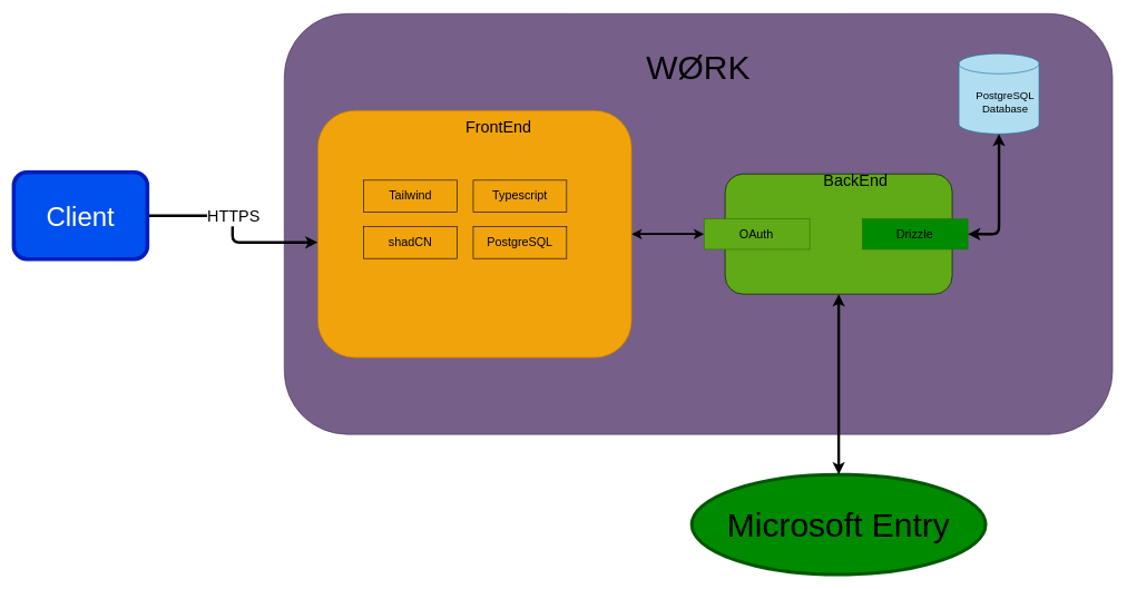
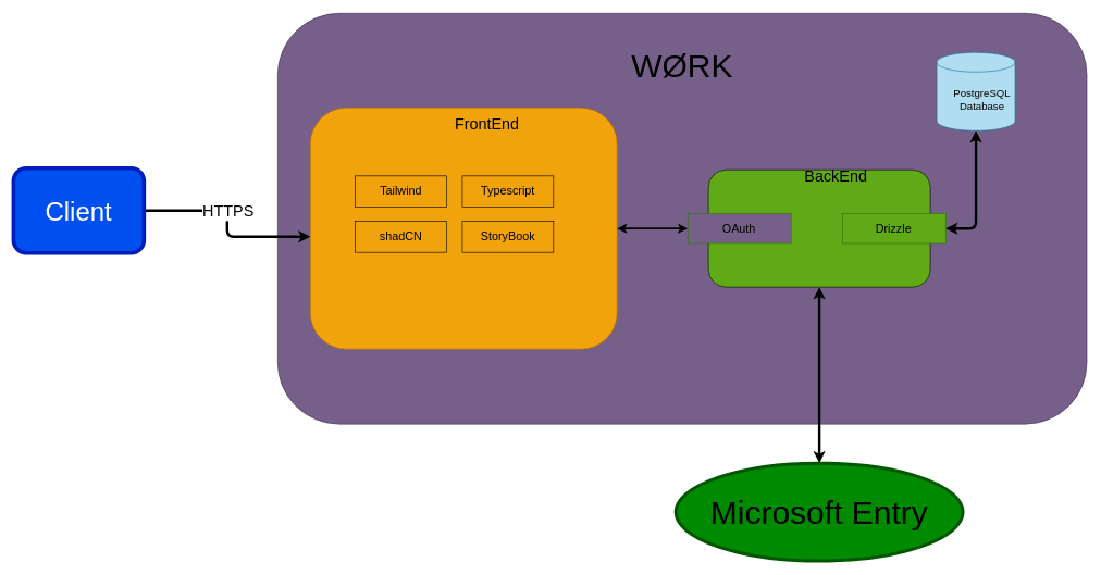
- <mxCell id="25" value="&lt;font style=&quot;color: light-dark(rgb(0, 0, 0), rgb(255, 255, 255)); font-size: 18px;&quot;&gt;OAuth&lt;/font&gt;" style="rounded=0;whiteSpace=wrap;html=1;fillColor=#60a917;direction=east;strokeColor=light-dark(#2D7600,#FFFFFF);fontColor=#ffffff;" vertex="1" parent="21"><mxGeometry x="-31.55" y="67.086" width="158.223" height="45.819" as="geometry" /></mxCell>
+ <mxCell id="25" value="&lt;font style=&quot;color: light-dark(rgb(0, 0, 0), rgb(255, 255, 255)); font-size: 18px;&quot;&gt;OAuth&lt;/font&gt;" style="rounded=0;whiteSpace=wrap;html=1;fillColor=#76608a;direction=east;strokeColor=light-dark(#2D7600,#FFFFFF);fontColor=#ffffff;" vertex="1" parent="21"><mxGeometry x="-31.55" y="67.086" width="158.223" height="45.819" as="geometry" /></mxCell>
- <mxCell id="24" value="&lt;font style=&quot;font-size: 18px; color: light-dark(rgb(0, 0, 0), rgb(255, 255, 255));&quot;&gt;Drizzle&lt;/font&gt;" style="rounded=0;whiteSpace=wrap;html=1;fillColor=#008a00;direction=east;strokeColor=light-dark(#2D7600,#FFFFFF);fontColor=#ffffff;" vertex="1" parent="21"><mxGeometry x="205.33" y="67.086" width="158.223" height="45.819" as="geometry" /></mxCell>
+ <mxCell id="24" value="&lt;font style=&quot;font-size: 18px; color: light-dark(rgb(0, 0, 0), rgb(255, 255, 255));&quot;&gt;Drizzle&lt;/font&gt;" style="rounded=0;whiteSpace=wrap;html=1;fillColor=#60a917;direction=east;strokeColor=light-dark(#2D7600,#FFFFFF);fontColor=#ffffff;" vertex="1" parent="21"><mxGeometry x="205.33" y="67.086" width="158.223" height="45.819" as="geometry" /></mxCell>
- <mxCell id="17" value="&lt;font style=&quot;font-size: 18px;&quot;&gt;PostgreSQL&lt;/font&gt;" style="text;html=1;strokeColor=none;fillColor=none;align=center;verticalAlign=middle;whiteSpace=wrap;rounded=0;" vertex="1" parent="15"><mxGeometry x="9.989" width="119.863" height="72.078" as="geometry" /></mxCell>
+ <mxCell id="17" value="&lt;font style=&quot;font-size: 18px;&quot;&gt;StoryBook&lt;/font&gt;" style="text;html=1;strokeColor=none;fillColor=none;align=center;verticalAlign=middle;whiteSpace=wrap;rounded=0;" vertex="1" parent="15"><mxGeometry x="9.989" width="119.863" height="72.078" as="geometry" /></mxCell>
